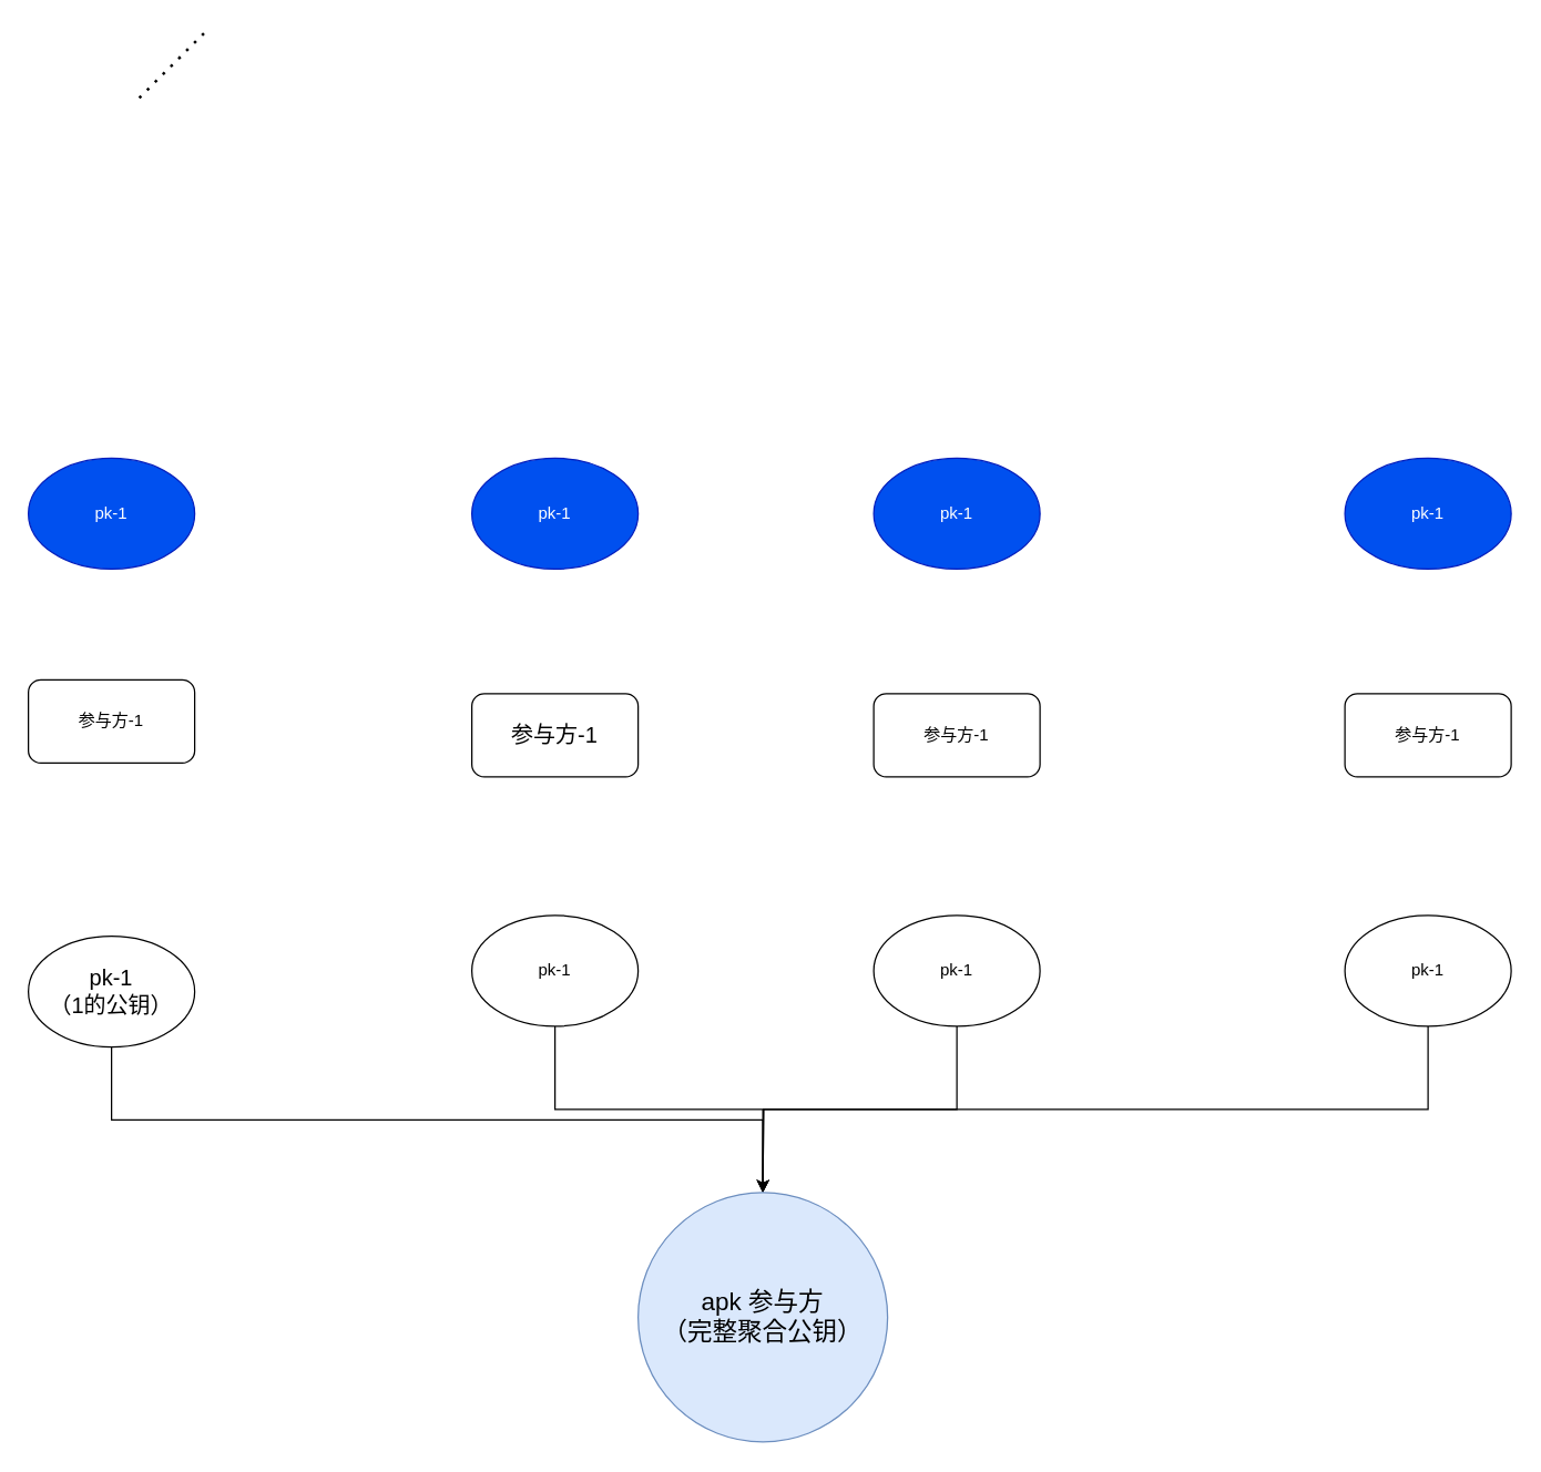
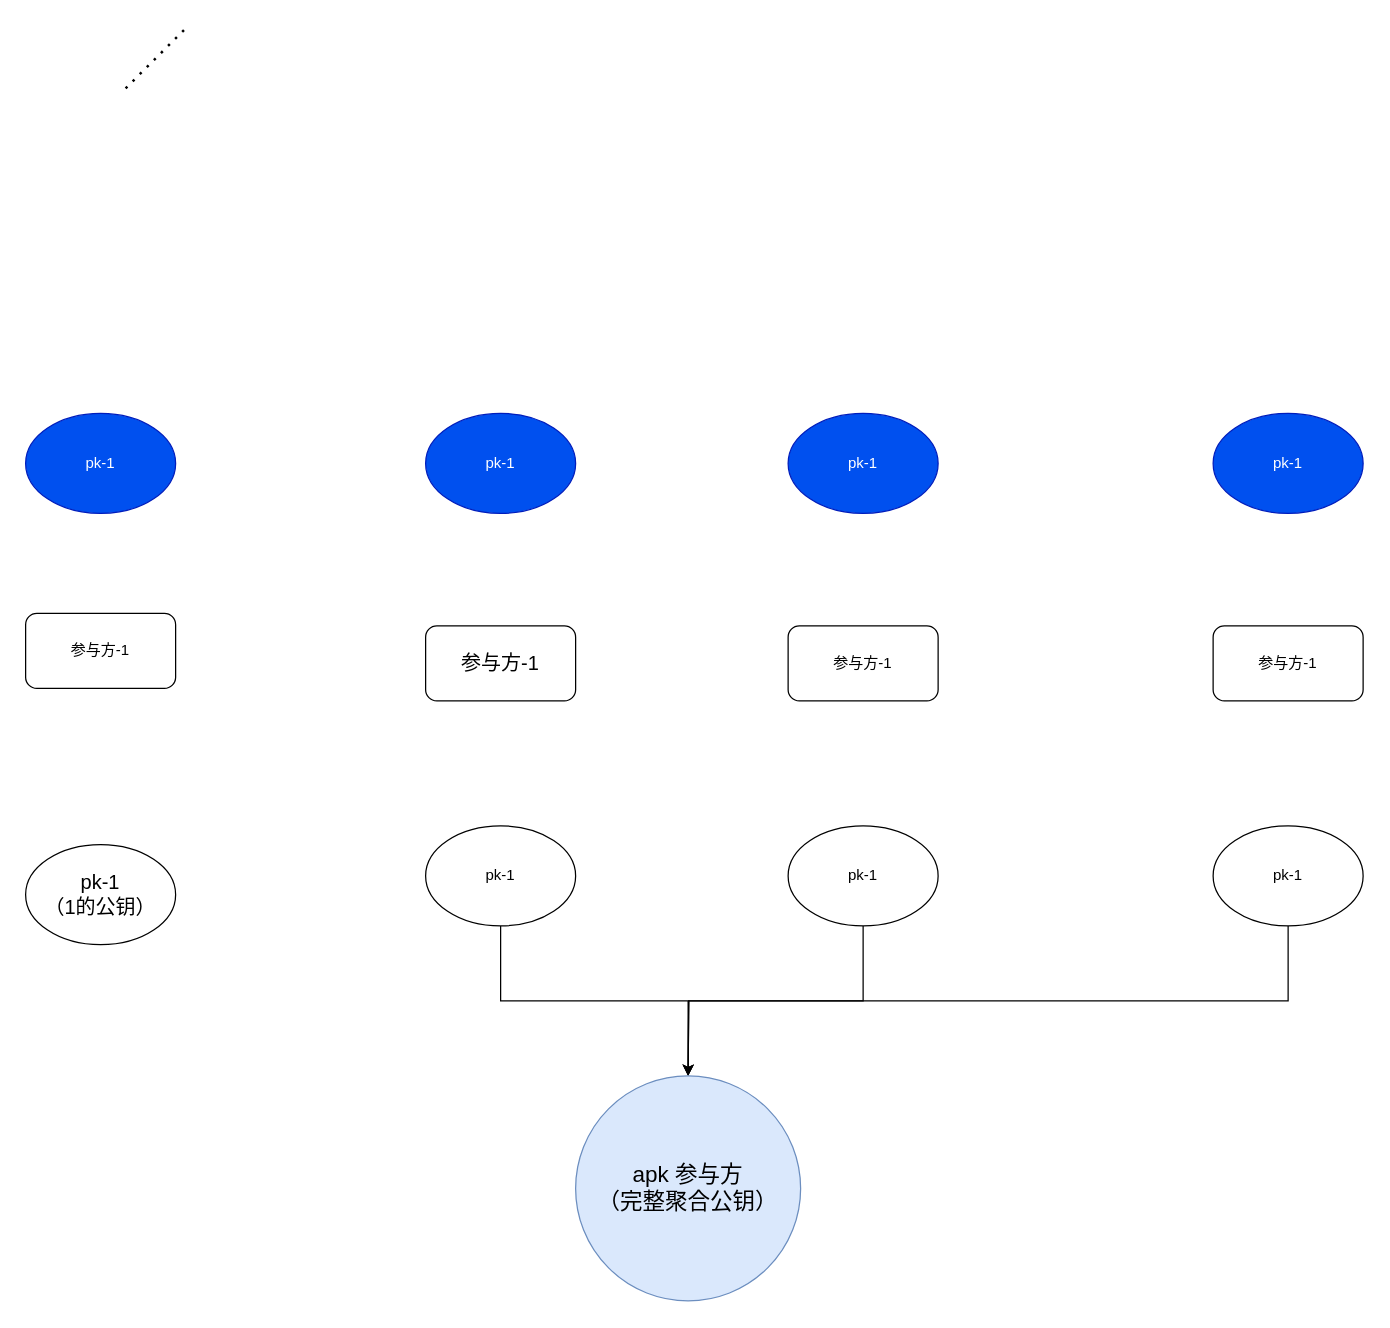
- <mxCell id="6" style="edgeStyle=orthogonalEdgeStyle;rounded=0;orthogonalLoop=1;jettySize=auto;html=1;exitX=0.5;exitY=1;exitDx=0;exitDy=0;" edge="1" parent="1" source="7" target="15"><mxGeometry relative="1" as="geometry" /></mxCell>
